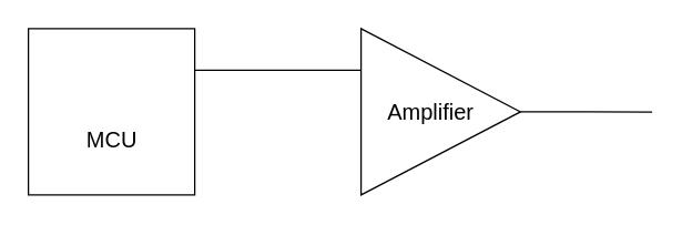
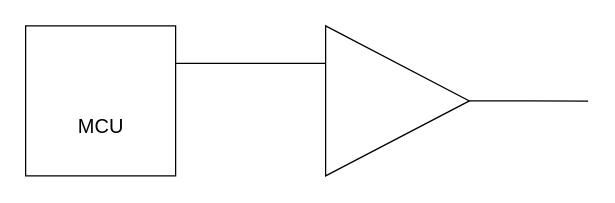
- <mxCell id="4" value="&lt;font style=&quot;font-size: 16px&quot;&gt;Amplifier&lt;/font&gt;" style="text;html=1;align=center;verticalAlign=middle;resizable=0;points=[];autosize=1;strokeColor=none;" vertex="1" parent="1"><mxGeometry x="270" y="70" width="80" height="20" as="geometry" /></mxCell>
